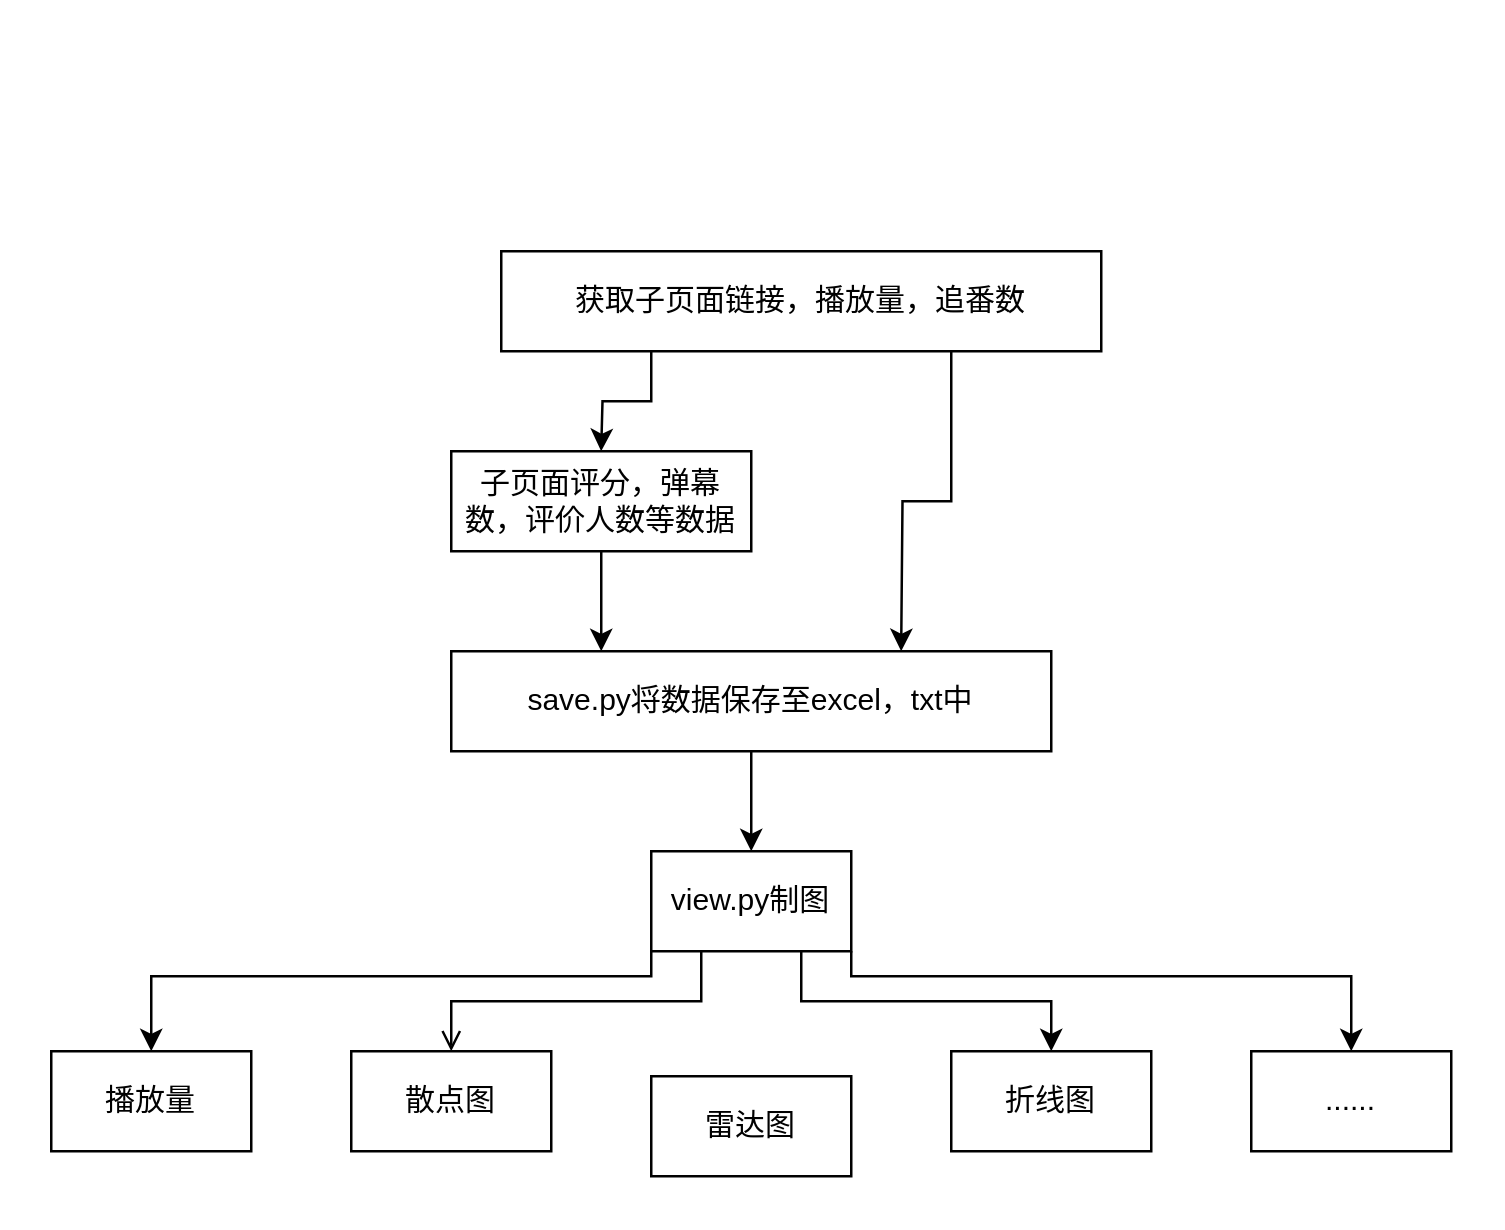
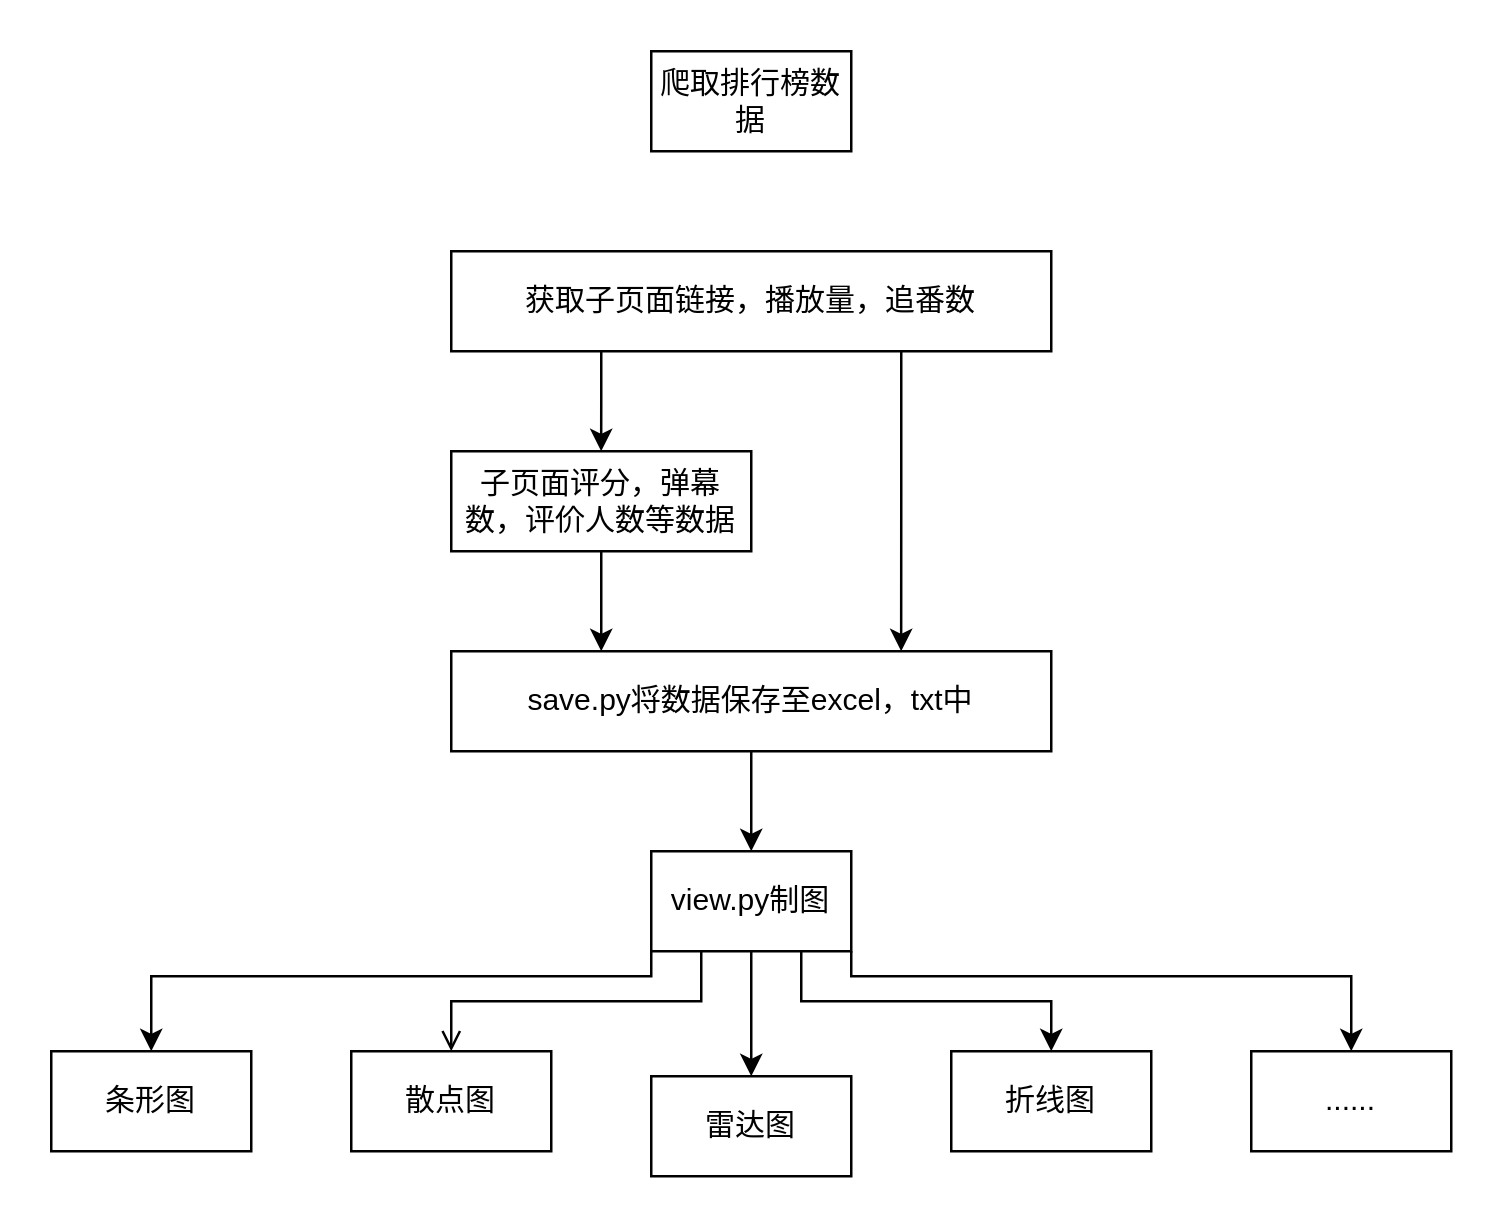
+ <mxCell id="2" value="爬取排行榜数据" style="rounded=0;whiteSpace=wrap;html=1;" vertex="1" parent="1"><mxGeometry x="260" y="20" width="80" height="40" as="geometry" /></mxCell>
- <mxCell id="5" value="获取子页面链接，播放量，追番数" style="rounded=0;whiteSpace=wrap;html=1;" vertex="1" parent="1"><mxGeometry x="200" y="100" width="240" height="40" as="geometry" /></mxCell>
+ <mxCell id="5" value="获取子页面链接，播放量，追番数" style="rounded=0;whiteSpace=wrap;html=1;" vertex="1" parent="1"><mxGeometry x="180" y="100" width="240" height="40" as="geometry" /></mxCell>
+ <mxCell id="10" style="edgeStyle=orthogonalEdgeStyle;rounded=0;orthogonalLoop=1;jettySize=auto;html=1;entryX=0.5;entryY=0;entryDx=0;entryDy=0;" edge="1" parent="1" source="15" target="18"><mxGeometry relative="1" as="geometry" /></mxCell>
- <mxCell id="16" value="播放量" style="rounded=0;whiteSpace=wrap;html=1;" vertex="1" parent="1"><mxGeometry x="20" y="420" width="80" height="40" as="geometry" /></mxCell>
+ <mxCell id="16" value="条形图" style="rounded=0;whiteSpace=wrap;html=1;" vertex="1" parent="1"><mxGeometry x="20" y="420" width="80" height="40" as="geometry" /></mxCell>
